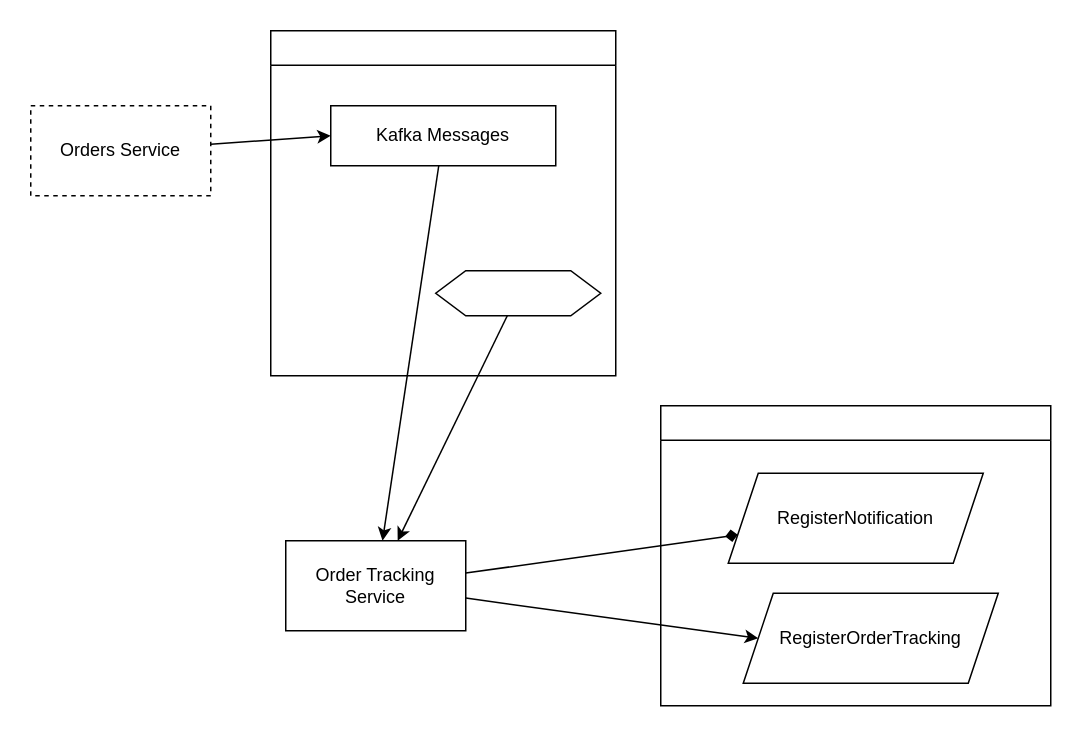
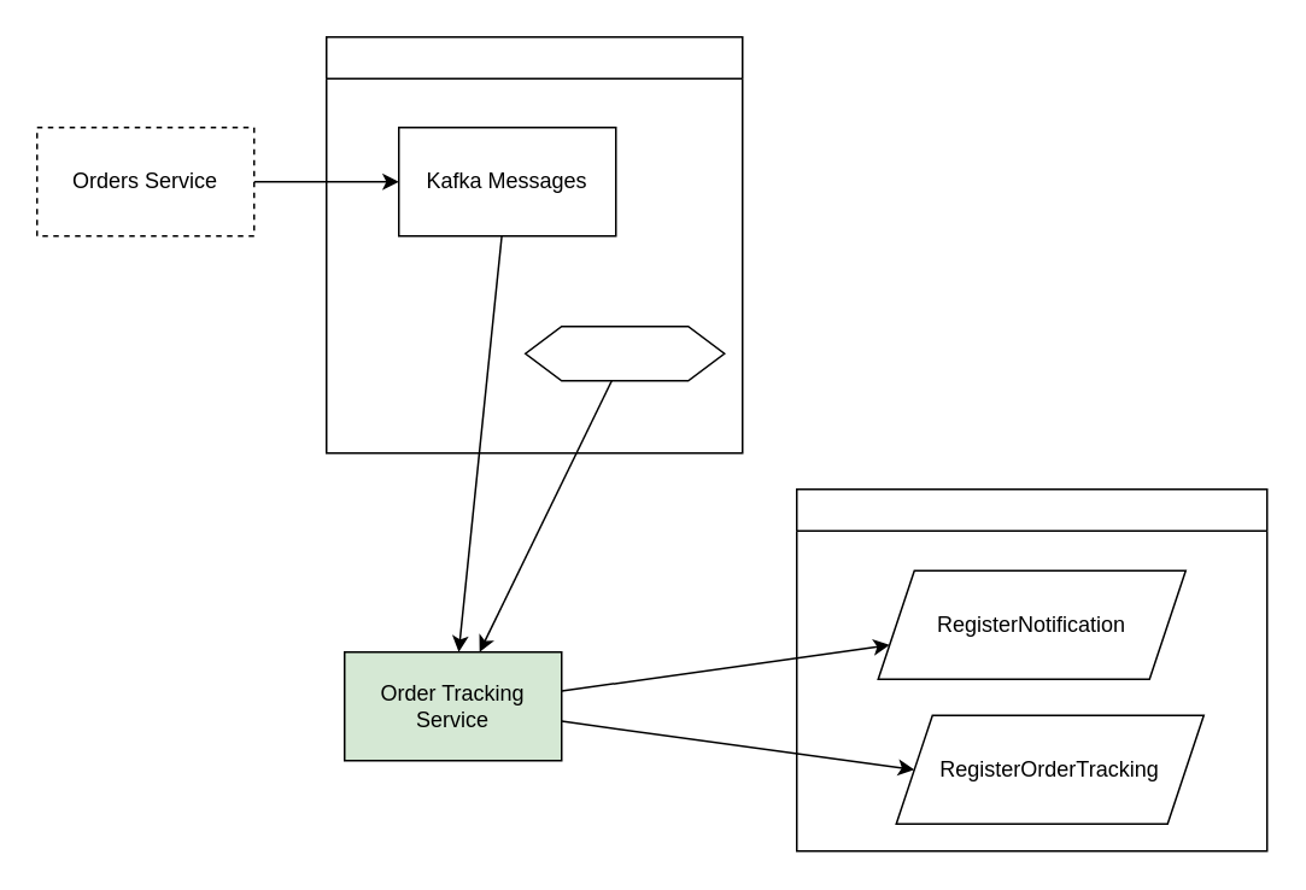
- <mxCell id="15" value="Orders Broker" style="swimlane;fontColor=#FFFFFF;gradientColor=none;" vertex="1" parent="12"><mxGeometry width="230" height="230" as="geometry" /></mxCell>
+ <mxCell id="15" value="Message Broker" style="swimlane;fontColor=#FFFFFF;gradientColor=none;" vertex="1" parent="12"><mxGeometry width="230" height="230" as="geometry" /></mxCell>
- <mxCell id="13" value="&lt;font&gt;Kafka Messages&lt;/font&gt;" style="rounded=0;whiteSpace=wrap;html=1;" parent="12" vertex="1"><mxGeometry x="40" y="50" width="150" height="40" as="geometry" /></mxCell>
+ <mxCell id="13" value="&lt;font&gt;Kafka Messages&lt;/font&gt;" style="rounded=0;whiteSpace=wrap;html=1;" parent="12" vertex="1"><mxGeometry x="40" y="50" width="120" height="60" as="geometry" /></mxCell>
- <mxCell id="5" value="" style="edgeStyle=none;html=1;fontColor=#1A1A1A;endArrow=diamond;" edge="1" parent="1" source="7" target="10"><mxGeometry relative="1" as="geometry" /></mxCell>
+ <mxCell id="5" value="" style="edgeStyle=none;html=1;fontColor=#1A1A1A;" edge="1" parent="1" source="7" target="10"><mxGeometry relative="1" as="geometry" /></mxCell>
- <mxCell id="7" value="Order Tracking Service" style="whiteSpace=wrap;html=1;rounded=0;" vertex="1" parent="1"><mxGeometry x="190" y="360" width="120" height="60" as="geometry" /></mxCell>
+ <mxCell id="7" value="Order Tracking Service" style="whiteSpace=wrap;html=1;rounded=0;fillColor=#d5e8d4;" vertex="1" parent="1"><mxGeometry x="190" y="360" width="120" height="60" as="geometry" /></mxCell>
